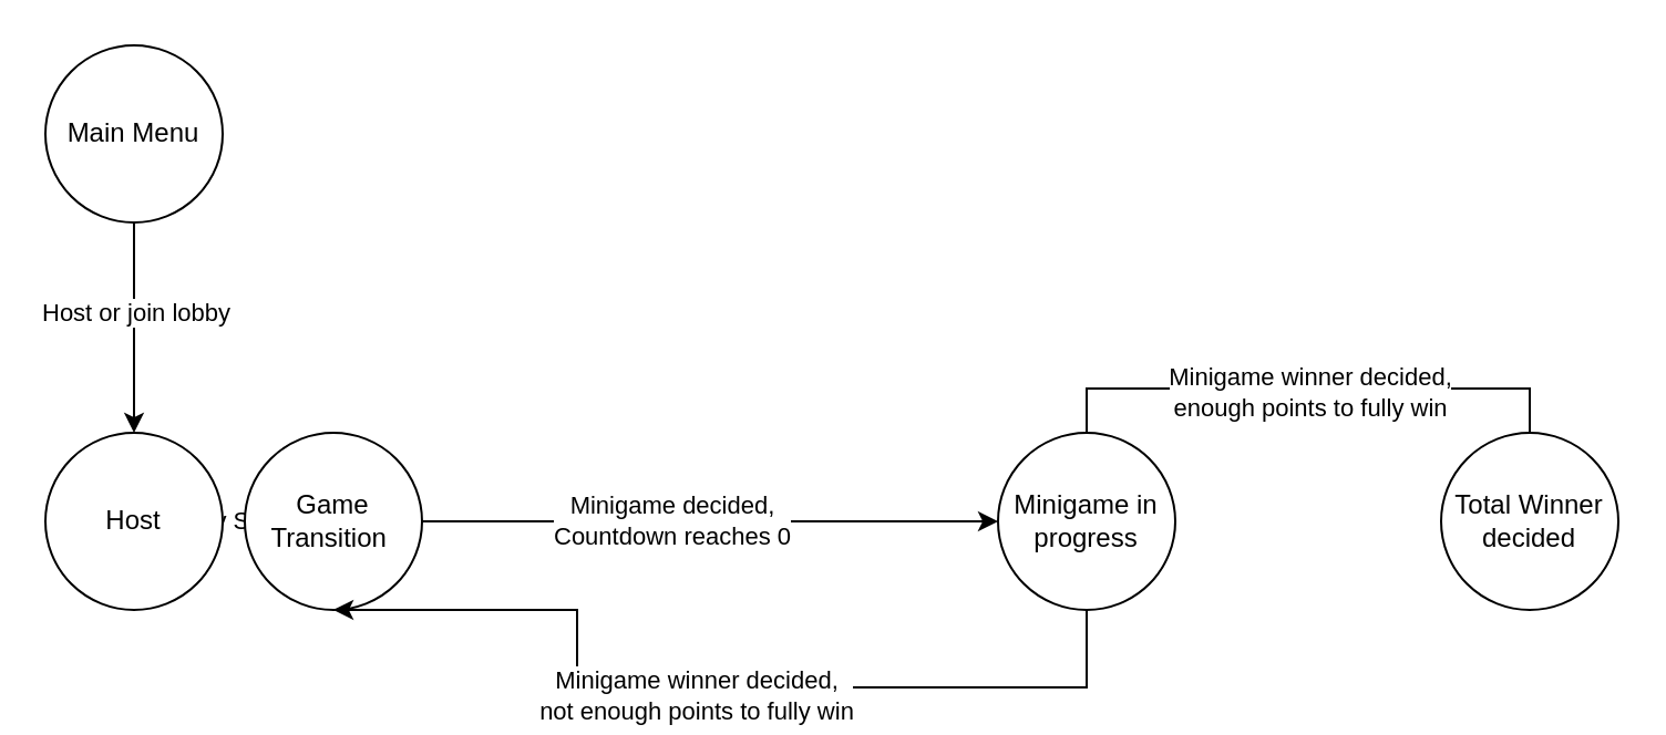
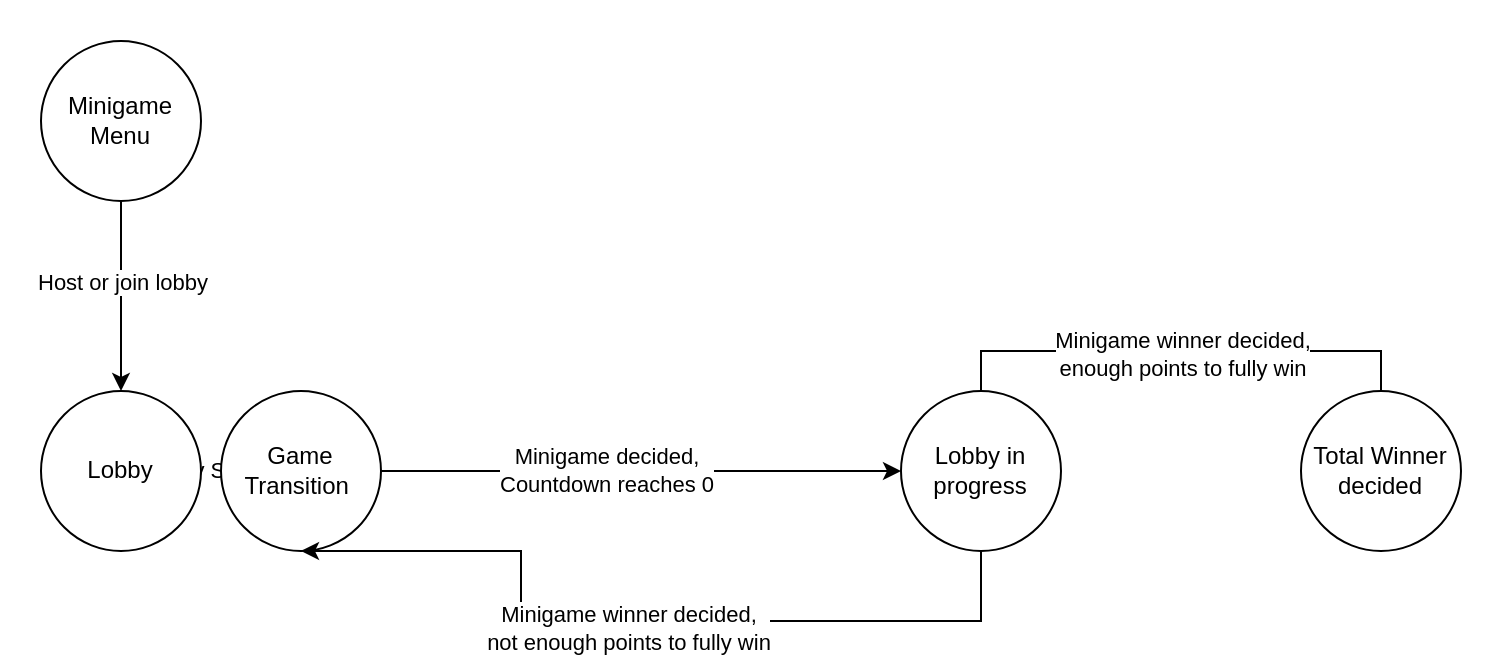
- <mxCell id="2" value="Main Menu" style="ellipse;whiteSpace=wrap;html=1;aspect=fixed;" vertex="1" parent="1"><mxGeometry x="20" y="20" width="80" height="80" as="geometry" /></mxCell>
+ <mxCell id="2" value="Minigame Menu" style="ellipse;whiteSpace=wrap;html=1;aspect=fixed;" vertex="1" parent="1"><mxGeometry x="20" y="20" width="80" height="80" as="geometry" /></mxCell>
- <mxCell id="5" value="Host" style="ellipse;whiteSpace=wrap;html=1;aspect=fixed;" vertex="1" parent="1"><mxGeometry x="20" y="195" width="80" height="80" as="geometry" /></mxCell>
+ <mxCell id="5" value="Lobby" style="ellipse;whiteSpace=wrap;html=1;aspect=fixed;" vertex="1" parent="1"><mxGeometry x="20" y="195" width="80" height="80" as="geometry" /></mxCell>
- <mxCell id="13" value="Minigame in progress" style="ellipse;whiteSpace=wrap;html=1;aspect=fixed;" vertex="1" parent="1"><mxGeometry x="450" y="195" width="80" height="80" as="geometry" /></mxCell>
+ <mxCell id="13" value="Lobby in progress" style="ellipse;whiteSpace=wrap;html=1;aspect=fixed;" vertex="1" parent="1"><mxGeometry x="450" y="195" width="80" height="80" as="geometry" /></mxCell>
